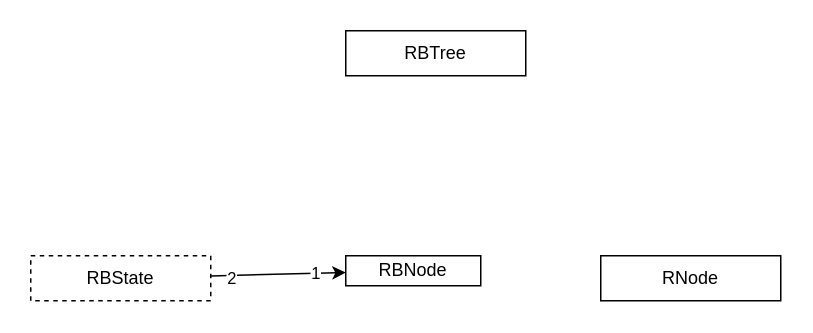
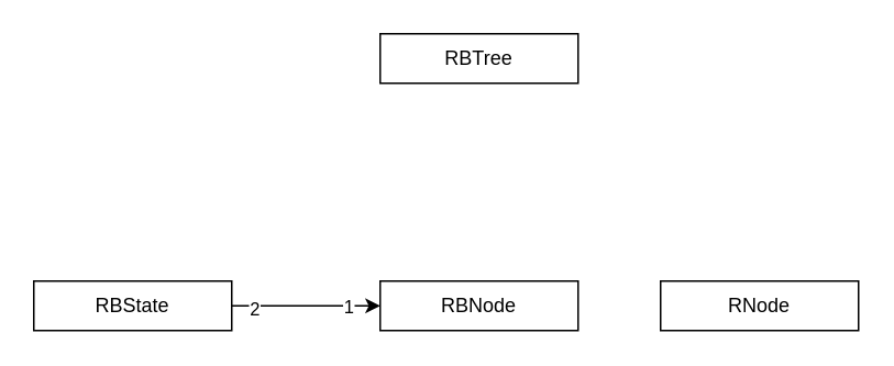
- <mxCell id="3" value="RBNode" style="rounded=0;whiteSpace=wrap;html=1;" vertex="1" parent="1"><mxGeometry x="230" y="170" width="90" height="20" as="geometry" /></mxCell>
+ <mxCell id="3" value="RBNode" style="rounded=0;whiteSpace=wrap;html=1;" vertex="1" parent="1"><mxGeometry x="230" y="170" width="120" height="30" as="geometry" /></mxCell>
- <mxCell id="8" value="RBState" style="rounded=0;whiteSpace=wrap;html=1;dashed=1;" vertex="1" parent="1"><mxGeometry x="20" y="170" width="120" height="30" as="geometry" /></mxCell>
+ <mxCell id="8" value="RBState" style="rounded=0;whiteSpace=wrap;html=1;" vertex="1" parent="1"><mxGeometry x="20" y="170" width="120" height="30" as="geometry" /></mxCell>
